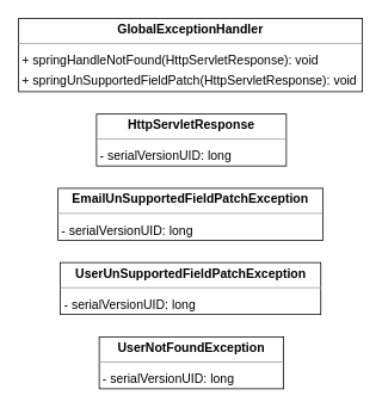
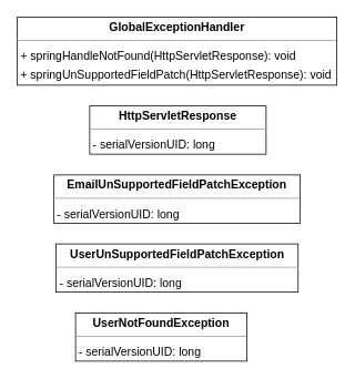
- <mxCell id="5" value="&lt;p style=&quot;margin:0px;margin-top:4px;text-align:center;&quot;&gt;&lt;b&gt;UserNotFoundException&lt;/b&gt;&lt;/p&gt;&lt;hr size=&quot;1&quot;/&gt;&lt;p style=&quot;margin:0 0 0 4px;line-height:1.6;&quot;&gt;- serialVersionUID: long&lt;/p&gt;" style="verticalAlign=top;align=left;overflow=fill;fontSize=14;fontFamily=Helvetica;html=1;rounded=0;shadow=0;comic=0;labelBackgroundColor=none;strokeWidth=1;" vertex="1" parent="1"><mxGeometry x="110" y="376" width="206" height="58" as="geometry" /></mxCell>
+ <mxCell id="5" value="&lt;p style=&quot;margin:0px;margin-top:4px;text-align:center;&quot;&gt;&lt;b&gt;UserNotFoundException&lt;/b&gt;&lt;/p&gt;&lt;hr size=&quot;1&quot;/&gt;&lt;p style=&quot;margin:0 0 0 4px;line-height:1.6;&quot;&gt;- serialVersionUID: long&lt;/p&gt;" style="verticalAlign=top;align=left;overflow=fill;fontSize=14;fontFamily=Helvetica;html=1;rounded=0;shadow=0;comic=0;labelBackgroundColor=none;strokeWidth=1;" vertex="1" parent="1"><mxGeometry x="90" y="376" width="206" height="58" as="geometry" /></mxCell>
